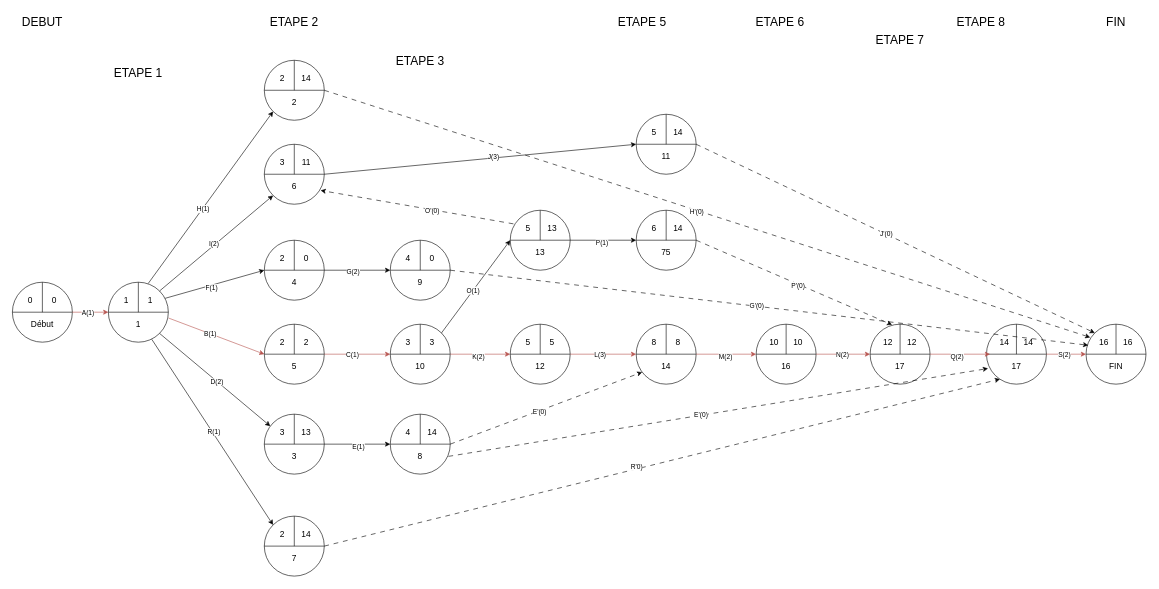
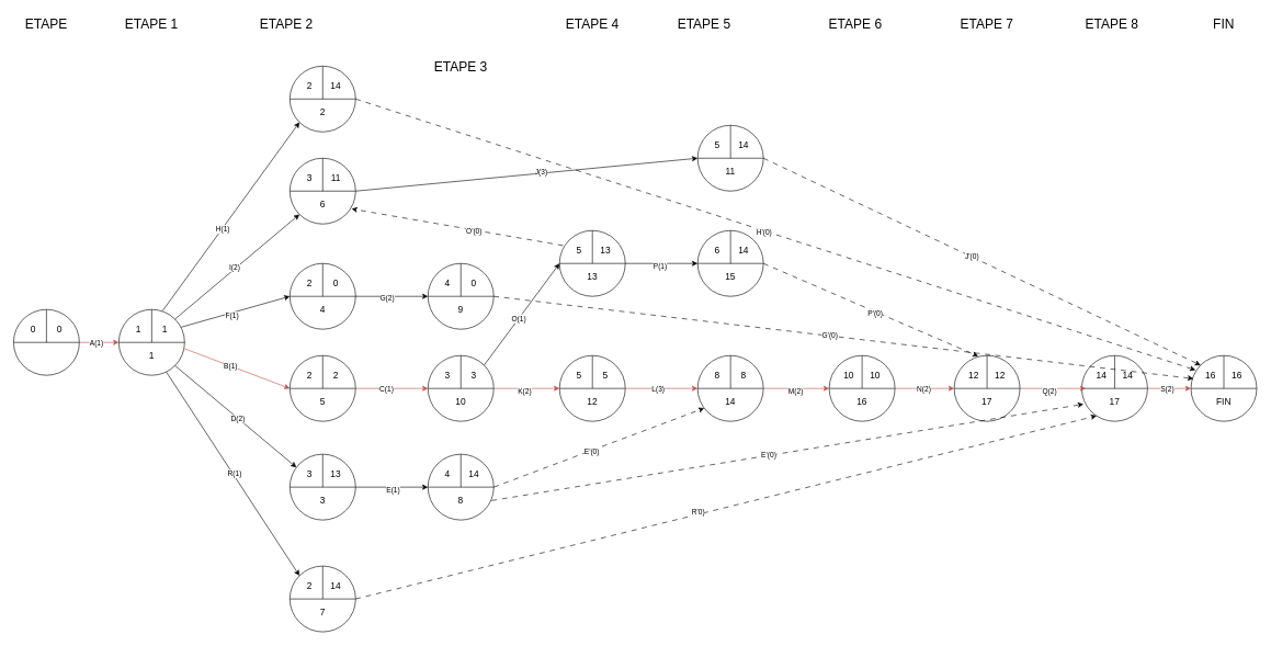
- <mxCell id="199" value="DEBUT" style="text;html=1;strokeColor=none;fillColor=none;align=center;verticalAlign=middle;whiteSpace=wrap;rounded=0;fontSize=20;" vertex="1" parent="1"><mxGeometry x="20" y="20" width="100" height="30" as="geometry" /></mxCell>
+ <mxCell id="199" value="ETAPE" style="text;html=1;strokeColor=none;fillColor=none;align=center;verticalAlign=middle;whiteSpace=wrap;rounded=0;fontSize=20;" vertex="1" parent="1"><mxGeometry x="20" y="20" width="100" height="30" as="geometry" /></mxCell>
- <mxCell id="195" value="ETAPE 2" style="text;html=1;strokeColor=none;fillColor=none;align=center;verticalAlign=middle;whiteSpace=wrap;rounded=0;fontSize=20;" vertex="1" parent="1"><mxGeometry x="440" y="20" width="100" height="30" as="geometry" /></mxCell>
+ <mxCell id="195" value="ETAPE 2" style="text;html=1;strokeColor=none;fillColor=none;align=center;verticalAlign=middle;whiteSpace=wrap;rounded=0;fontSize=20;" vertex="1" parent="1"><mxGeometry x="385" y="20" width="100" height="30" as="geometry" /></mxCell>
+ <mxCell id="197" value="ETAPE 4" style="text;html=1;strokeColor=none;fillColor=none;align=center;verticalAlign=middle;whiteSpace=wrap;rounded=0;fontSize=20;" vertex="1" parent="1"><mxGeometry x="850" y="20" width="100" height="30" as="geometry" /></mxCell>
- <mxCell id="202" value="ETAPE 8" style="text;html=1;strokeColor=none;fillColor=none;align=center;verticalAlign=middle;whiteSpace=wrap;rounded=0;fontSize=20;" vertex="1" parent="1"><mxGeometry x="1585" y="20" width="100" height="30" as="geometry" /></mxCell>
+ <mxCell id="202" value="ETAPE 8" style="text;html=1;strokeColor=none;fillColor=none;align=center;verticalAlign=middle;whiteSpace=wrap;rounded=0;fontSize=20;" vertex="1" parent="1"><mxGeometry x="1640" y="20" width="100" height="30" as="geometry" /></mxCell>
- <mxCell id="201" value="ETAPE 7" style="text;html=1;strokeColor=none;fillColor=none;align=center;verticalAlign=middle;whiteSpace=wrap;rounded=0;fontSize=20;" vertex="1" parent="1"><mxGeometry x="1450" y="50" width="100" height="30" as="geometry" /></mxCell>
+ <mxCell id="201" value="ETAPE 7" style="text;html=1;strokeColor=none;fillColor=none;align=center;verticalAlign=middle;whiteSpace=wrap;rounded=0;fontSize=20;" vertex="1" parent="1"><mxGeometry x="1450" y="20" width="100" height="30" as="geometry" /></mxCell>
- <mxCell id="186" value="ETAPE 1" style="text;html=1;strokeColor=none;fillColor=none;align=center;verticalAlign=middle;whiteSpace=wrap;rounded=0;fontSize=20;" vertex="1" parent="1"><mxGeometry x="180" y="105" width="100" height="30" as="geometry" /></mxCell>
+ <mxCell id="186" value="ETAPE 1" style="text;html=1;strokeColor=none;fillColor=none;align=center;verticalAlign=middle;whiteSpace=wrap;rounded=0;fontSize=20;" vertex="1" parent="1"><mxGeometry x="180" y="20" width="100" height="30" as="geometry" /></mxCell>
- <mxCell id="137" value="75" style="text;html=1;strokeColor=none;fillColor=none;align=center;verticalAlign=middle;whiteSpace=wrap;rounded=0;fontSize=14;" vertex="1" parent="133"><mxGeometry x="10" y="50" width="80" height="40" as="geometry" /></mxCell>
+ <mxCell id="137" value="15" style="text;html=1;strokeColor=none;fillColor=none;align=center;verticalAlign=middle;whiteSpace=wrap;rounded=0;fontSize=14;" vertex="1" parent="133"><mxGeometry x="10" y="50" width="80" height="40" as="geometry" /></mxCell>
- <mxCell id="6" value="Début" style="text;html=1;strokeColor=none;fillColor=none;align=center;verticalAlign=middle;whiteSpace=wrap;rounded=0;fontSize=14;" vertex="1" parent="2"><mxGeometry x="10" y="50" width="80" height="40" as="geometry" /></mxCell>
